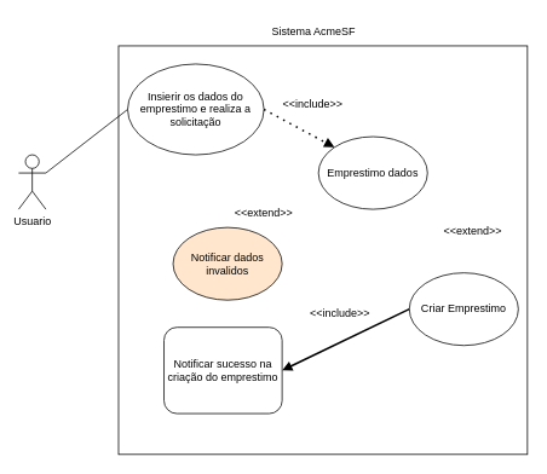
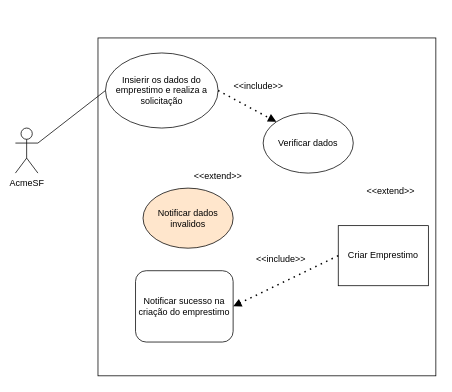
- <mxCell id="16" value="Sistema AcmeSF" style="text;html=1;align=center;verticalAlign=middle;whiteSpace=wrap;rounded=0;" parent="1" vertex="1"><mxGeometry x="240" y="20" width="210" height="30" as="geometry" /></mxCell>
- <mxCell id="8" value="Emprestimo dados" style="ellipse;whiteSpace=wrap;html=1;" parent="1" vertex="1"><mxGeometry x="350" y="150" width="120" height="80" as="geometry" /></mxCell>
+ <mxCell id="8" value="Verificar dados" style="ellipse;whiteSpace=wrap;html=1;" parent="1" vertex="1"><mxGeometry x="350" y="150" width="120" height="80" as="geometry" /></mxCell>
- <mxCell id="3" value="Usuario" style="shape=umlActor;verticalLabelPosition=bottom;verticalAlign=top;html=1;outlineConnect=0;" parent="1" vertex="1"><mxGeometry x="20" y="170" width="30" height="60" as="geometry" /></mxCell>
+ <mxCell id="3" value="AcmeSF" style="shape=umlActor;verticalLabelPosition=bottom;verticalAlign=top;html=1;outlineConnect=0;" parent="1" vertex="1"><mxGeometry x="20" y="170" width="30" height="60" as="geometry" /></mxCell>
- <mxCell id="10" value="Criar Emprestimo" style="ellipse;whiteSpace=wrap;html=1;" parent="1" vertex="1"><mxGeometry x="450" y="300" width="120" height="80" as="geometry" /></mxCell>
+ <mxCell id="10" value="Criar Emprestimo" style="whiteSpace=wrap;html=1;rounded=0;" parent="1" vertex="1"><mxGeometry x="450" y="300" width="120" height="80" as="geometry" /></mxCell>
- <mxCell id="14" value="" style="endArrow=block;dashed=0;html=1;dashPattern=1 3;strokeWidth=2;rounded=0;endFill=1;exitX=0;exitY=0.5;exitDx=0;exitDy=0;entryX=1;entryY=0.5;entryDx=0;entryDy=0;" parent="1" source="10" target="13" edge="1"><mxGeometry width="50" height="50" relative="1" as="geometry"><mxPoint x="350" y="390" as="sourcePoint" /><mxPoint x="428" y="422" as="targetPoint" /></mxGeometry></mxCell>
+ <mxCell id="14" value="" style="endArrow=block;dashed=1;html=1;dashPattern=1 3;strokeWidth=2;rounded=0;endFill=1;exitX=0;exitY=0.5;exitDx=0;exitDy=0;entryX=1;entryY=0.5;entryDx=0;entryDy=0;" parent="1" source="10" target="13" edge="1"><mxGeometry width="50" height="50" relative="1" as="geometry"><mxPoint x="350" y="390" as="sourcePoint" /><mxPoint x="428" y="422" as="targetPoint" /></mxGeometry></mxCell>
